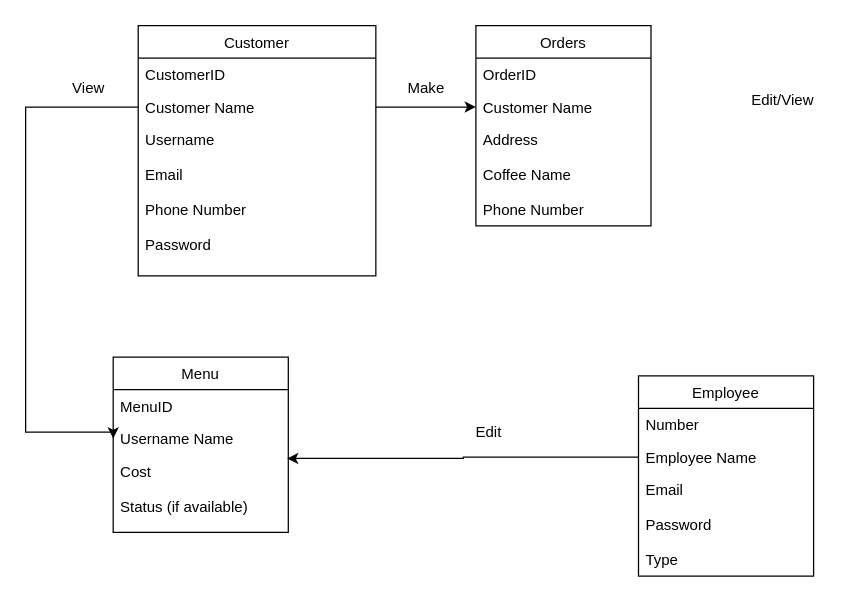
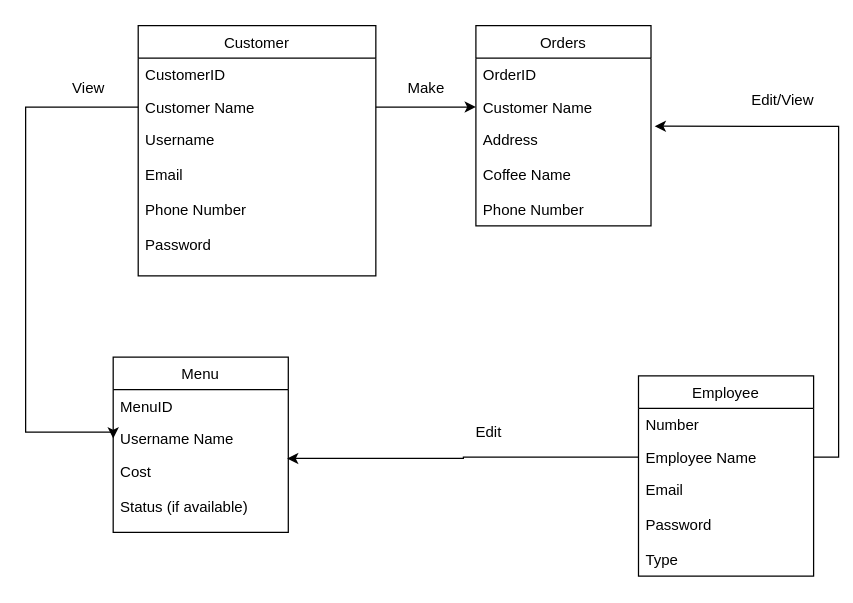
+ <mxCell id="23" style="edgeStyle=orthogonalEdgeStyle;rounded=0;orthogonalLoop=1;jettySize=auto;html=1;exitX=1;exitY=0.5;exitDx=0;exitDy=0;entryX=1.021;entryY=0.029;entryDx=0;entryDy=0;entryPerimeter=0;" parent="1" source="8" target="17" edge="1"><mxGeometry relative="1" as="geometry" /></mxCell>
